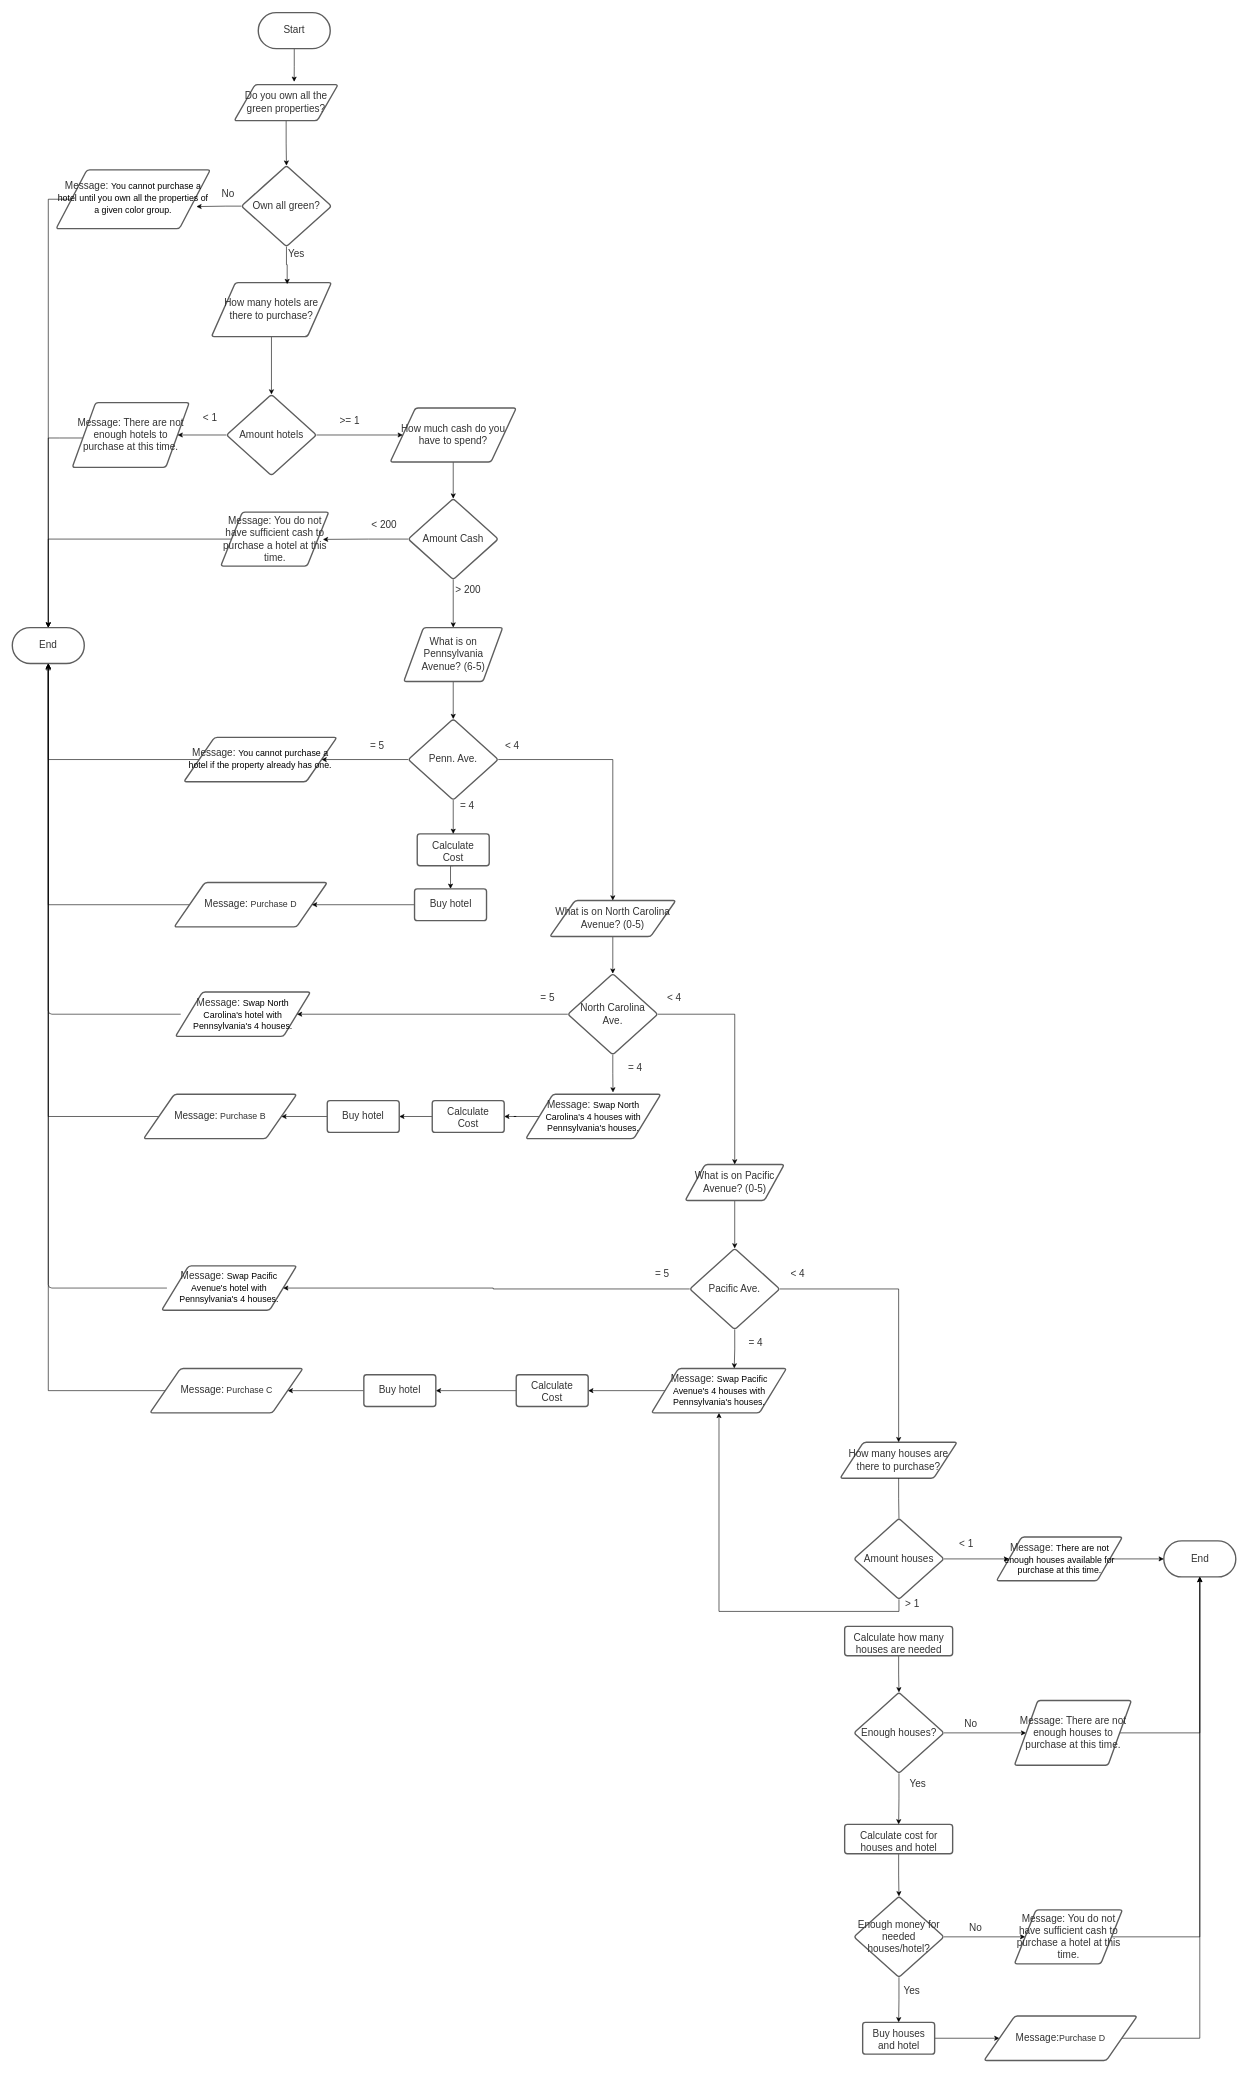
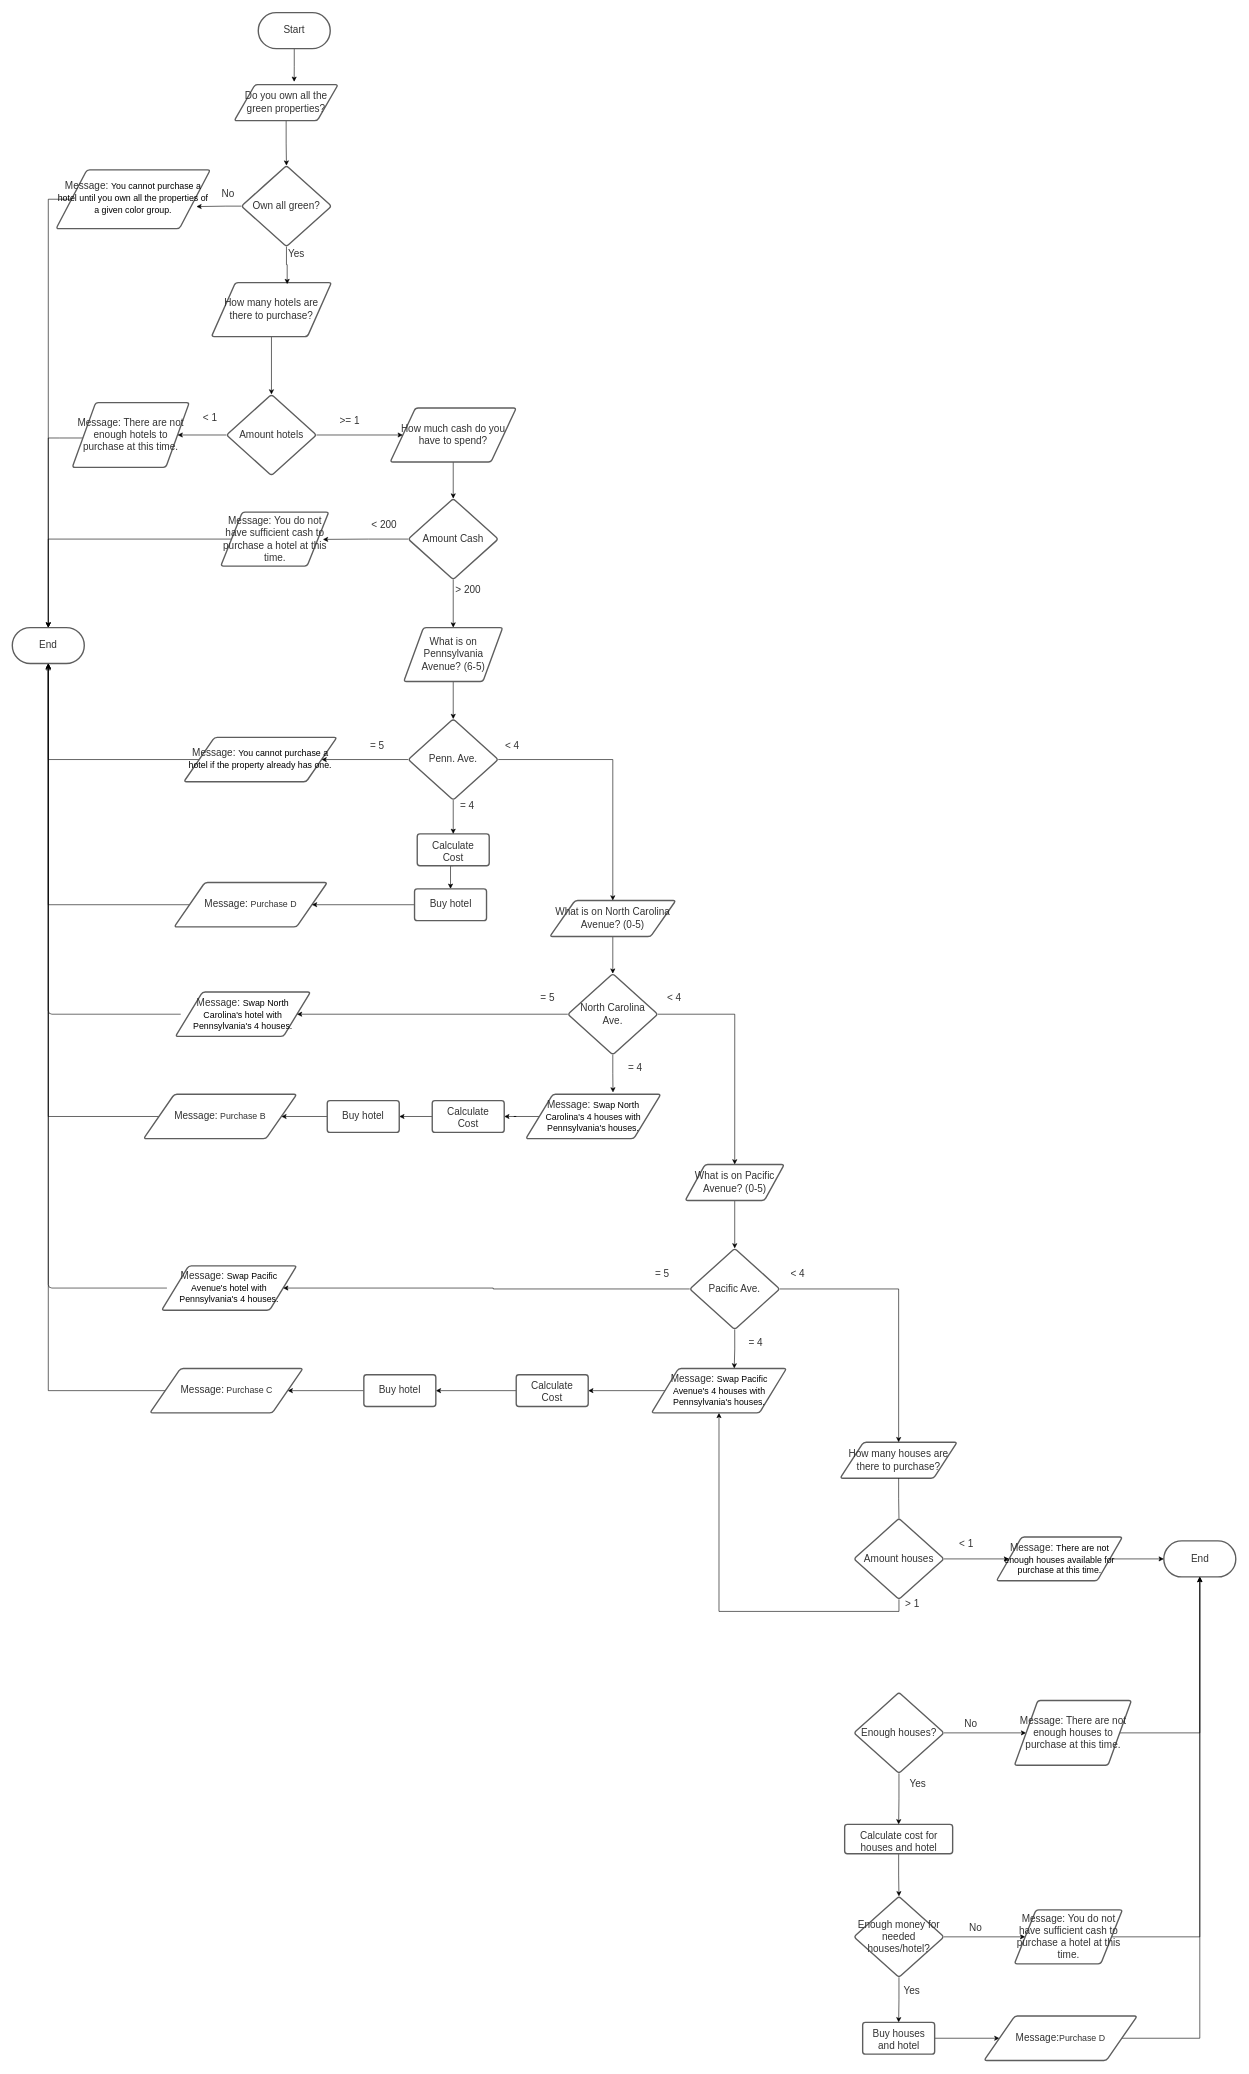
- <mxCell id="47" value="Calculate how many houses are needed" style="html=1;overflow=block;blockSpacing=1;whiteSpace=wrap;fontSize=16.7;fontColor=#333333;spacing=9;strokeColor=#5e5e5e;strokeOpacity=100;rounded=1;absoluteArcSize=1;arcSize=9;strokeWidth=2.3;" parent="1" vertex="1"><mxGeometry x="1407.5" y="2710" width="180" height="49" as="geometry" /></mxCell>
- <mxCell id="46" style="edgeStyle=orthogonalEdgeStyle;rounded=0;orthogonalLoop=1;jettySize=auto;html=1;exitX=0.5;exitY=1;exitDx=0;exitDy=0;entryX=0.5;entryY=0;entryDx=0;entryDy=0;" parent="1" source="47" target="84" edge="1"><mxGeometry relative="1" as="geometry" /></mxCell>
